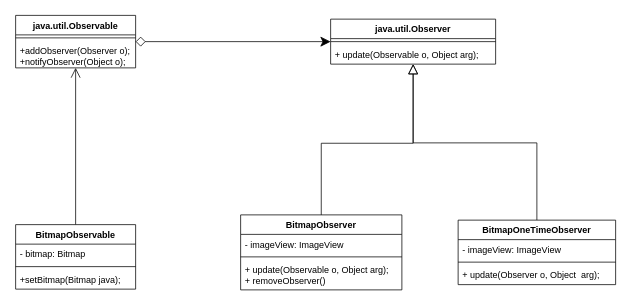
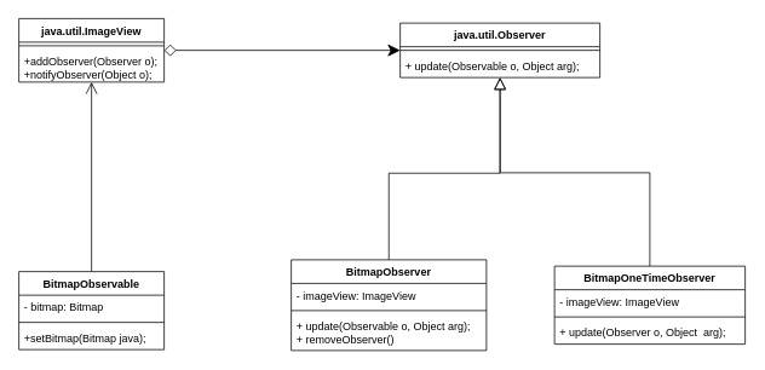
- <mxCell id="3" value="java.util.Observable" style="swimlane;fontStyle=1;align=center;verticalAlign=top;childLayout=stackLayout;horizontal=1;startSize=26;horizontalStack=0;resizeParent=1;resizeParentMax=0;resizeLast=0;collapsible=1;marginBottom=0;" vertex="1" parent="1"><mxGeometry x="20" y="20" width="160" height="70" as="geometry" /></mxCell>
+ <mxCell id="3" value="java.util.ImageView" style="swimlane;fontStyle=1;align=center;verticalAlign=top;childLayout=stackLayout;horizontal=1;startSize=26;horizontalStack=0;resizeParent=1;resizeParentMax=0;resizeLast=0;collapsible=1;marginBottom=0;" vertex="1" parent="1"><mxGeometry x="20" y="20" width="160" height="70" as="geometry" /></mxCell>
